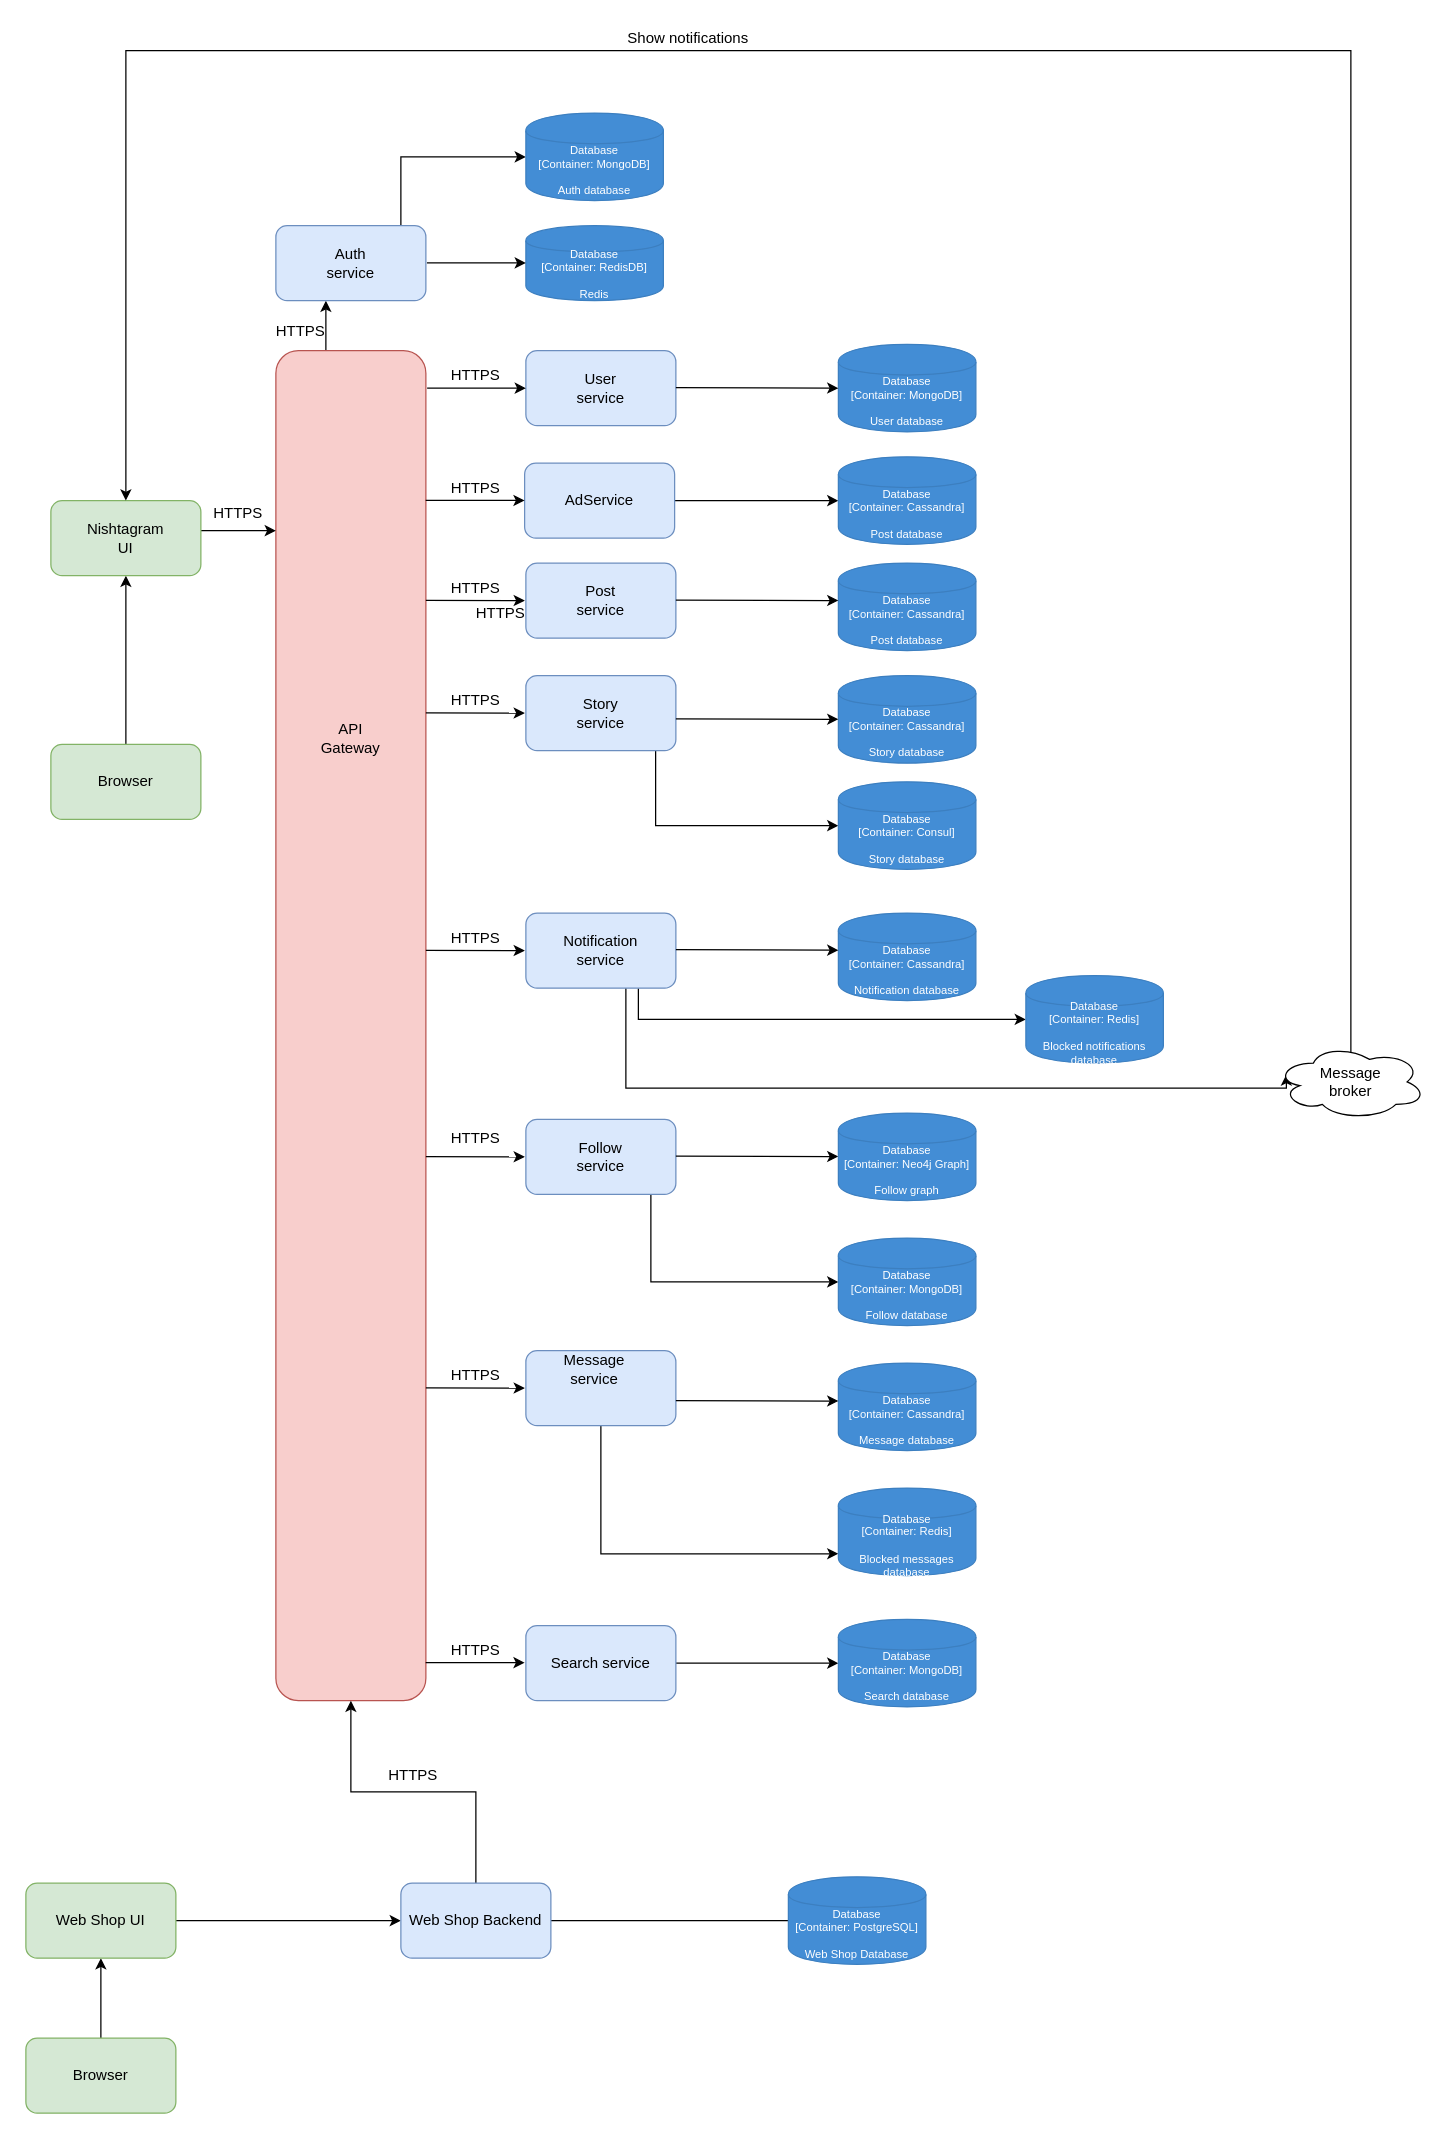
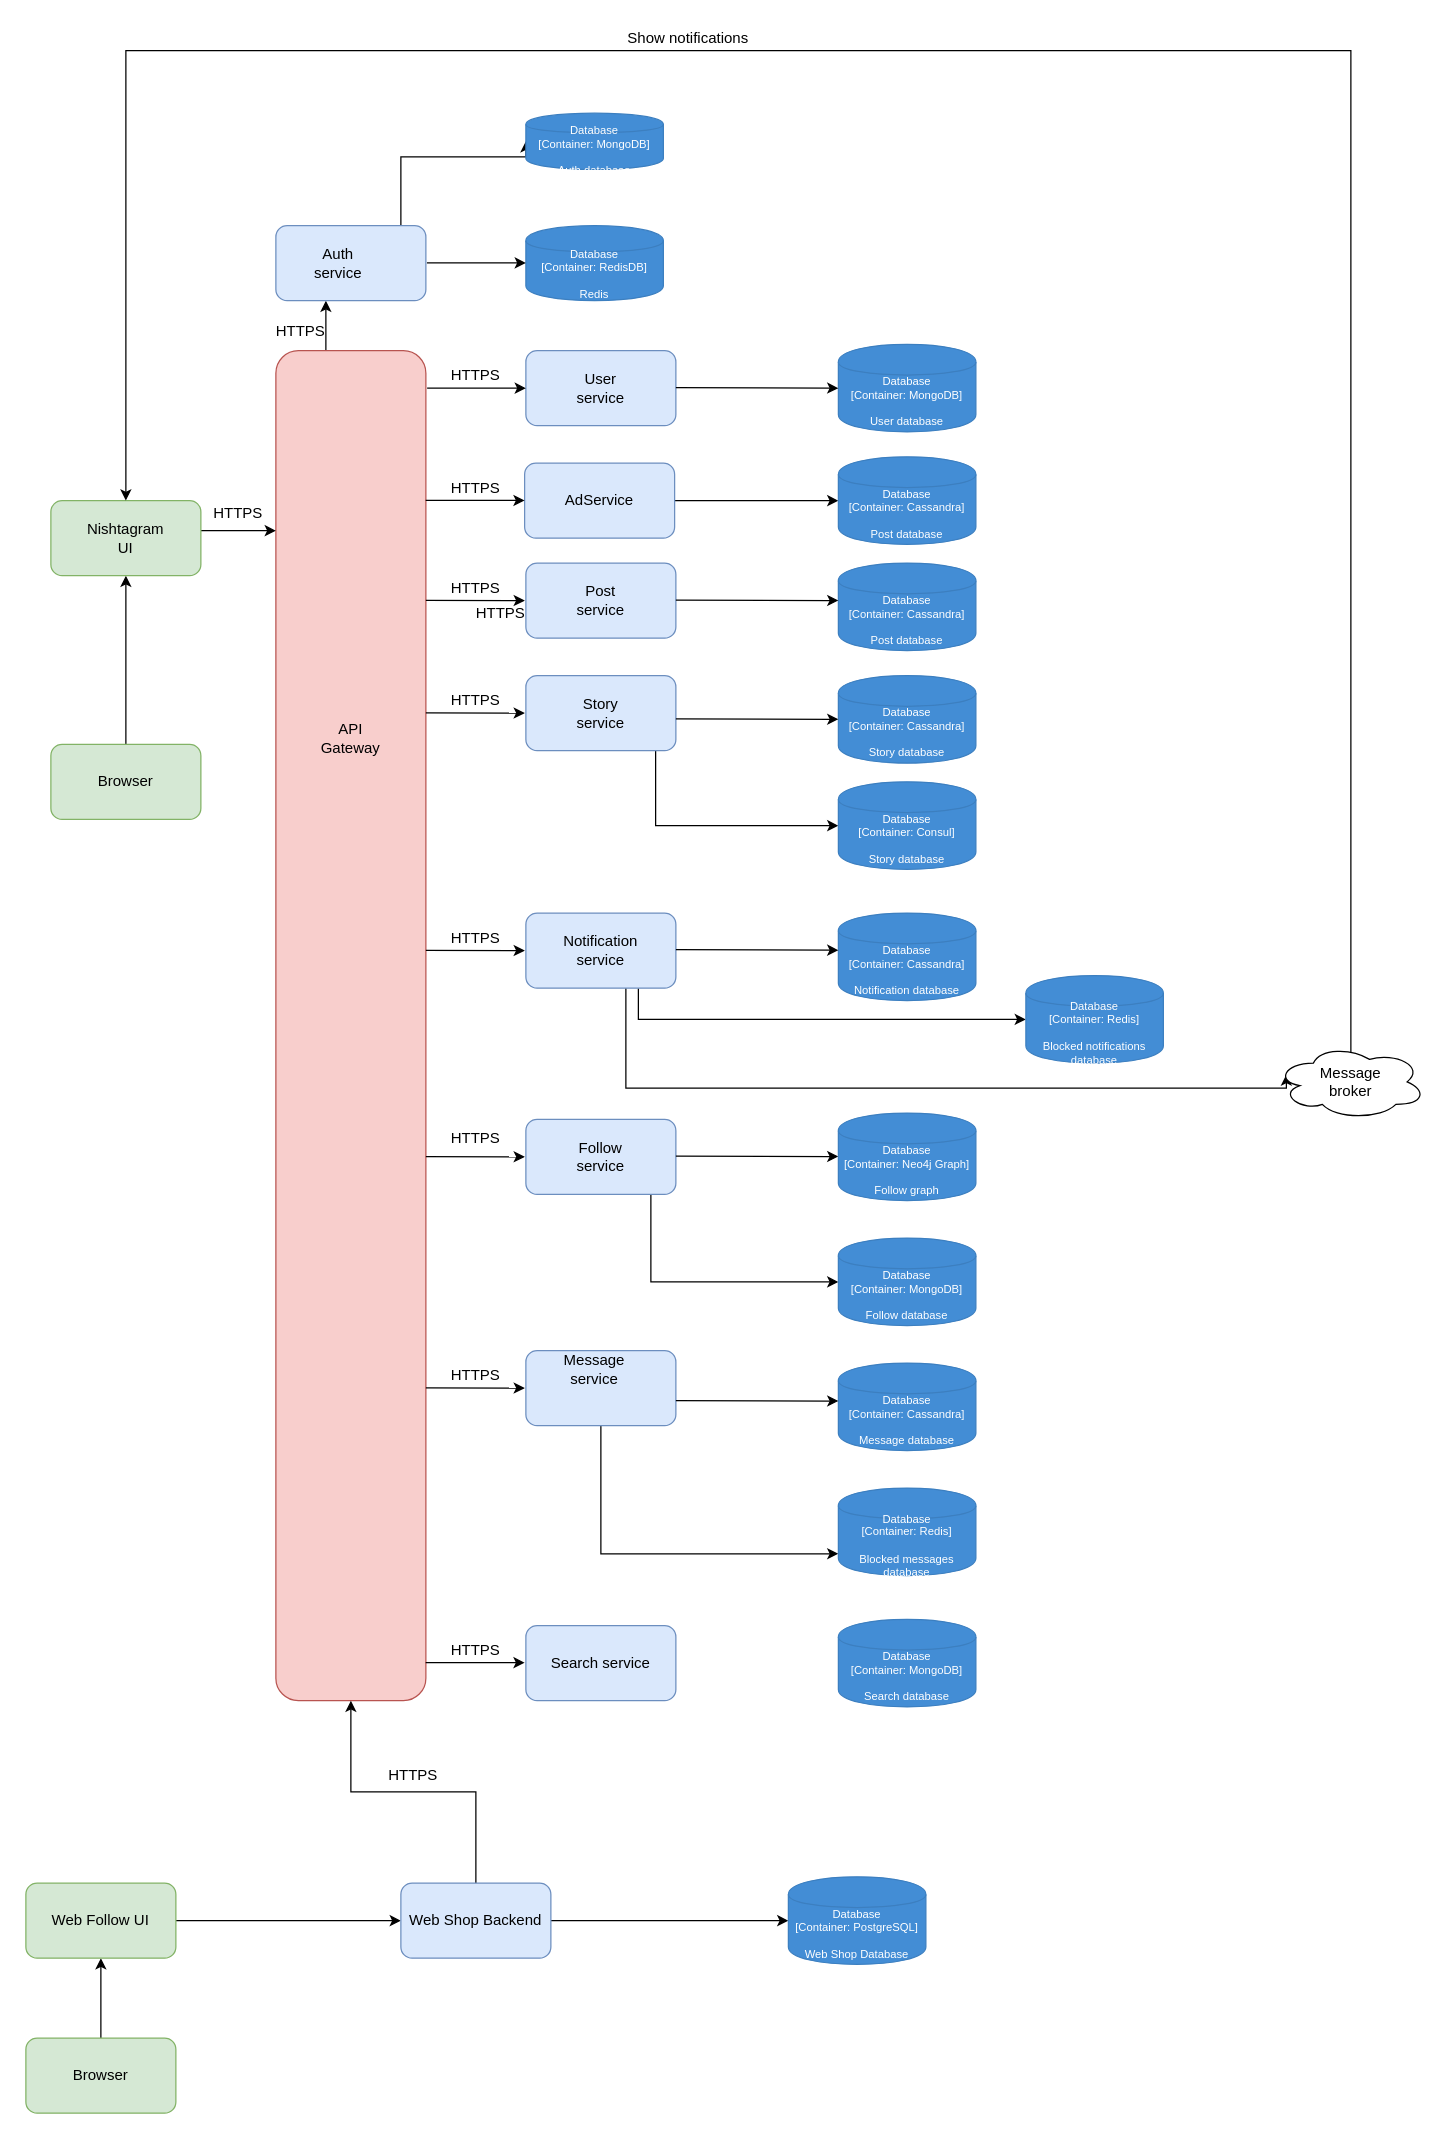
- <mxCell id="53" value="Database&lt;div&gt;[Container:&amp;nbsp;MongoDB]&lt;/div&gt;&lt;br&gt;&lt;div&gt;Auth database&lt;/div&gt;" style="shape=cylinder;whiteSpace=wrap;html=1;boundedLbl=1;rounded=0;labelBackgroundColor=none;fillColor=#438DD5;fontSize=9;fontColor=#ffffff;align=center;strokeColor=#3C7FC0;metaEdit=1;points=[[0.5,0,0],[1,0.25,0],[1,0.5,0],[1,0.75,0],[0.5,1,0],[0,0.75,0],[0,0.5,0],[0,0.25,0]];metaData={&quot;c4Type&quot;:{&quot;editable&quot;:false}};" parent="1" vertex="1"><mxGeometry x="420" y="90" width="110" height="70" as="geometry" /></mxCell>
+ <mxCell id="53" value="Database&lt;div&gt;[Container:&amp;nbsp;MongoDB]&lt;/div&gt;&lt;br&gt;&lt;div&gt;Auth database&lt;/div&gt;" style="shape=cylinder;whiteSpace=wrap;html=1;boundedLbl=1;rounded=0;labelBackgroundColor=none;fillColor=#438DD5;fontSize=9;fontColor=#ffffff;align=center;strokeColor=#3C7FC0;metaEdit=1;points=[[0.5,0,0],[1,0.25,0],[1,0.5,0],[1,0.75,0],[0.5,1,0],[0,0.75,0],[0,0.5,0],[0,0.25,0]];metaData={&quot;c4Type&quot;:{&quot;editable&quot;:false}};" parent="1" vertex="1"><mxGeometry x="420" y="90" width="110" height="45" as="geometry" /></mxCell>
- <mxCell id="30" value="&lt;div&gt;Auth&lt;/div&gt;&lt;div&gt;service&lt;br&gt;&lt;/div&gt;" style="text;html=1;strokeColor=none;fillColor=none;align=center;verticalAlign=middle;whiteSpace=wrap;rounded=0;fontSize=12;" parent="1" vertex="1"><mxGeometry x="260" y="200" width="40" height="20" as="geometry" /></mxCell>
+ <mxCell id="30" value="&lt;div&gt;Auth&lt;/div&gt;&lt;div&gt;service&lt;br&gt;&lt;/div&gt;" style="text;html=1;strokeColor=none;fillColor=none;align=center;verticalAlign=middle;whiteSpace=wrap;rounded=0;fontSize=12;" parent="1" vertex="1"><mxGeometry x="250" y="200" width="40" height="20" as="geometry" /></mxCell>
- <mxCell id="83" style="edgeStyle=orthogonalEdgeStyle;rounded=0;orthogonalLoop=1;jettySize=auto;html=1;exitX=1;exitY=0.5;exitDx=0;exitDy=0;entryX=0;entryY=0.5;entryDx=0;entryDy=0;entryPerimeter=0;" edge="1" parent="1" source="84" target="87"><mxGeometry relative="1" as="geometry" /></mxCell>
- <mxCell id="67" value="Web Shop UI" style="rounded=1;whiteSpace=wrap;html=1;fillColor=#d5e8d4;strokeColor=#82b366;" parent="1" vertex="1"><mxGeometry x="20" y="1506" width="120" height="60" as="geometry" /></mxCell>
+ <mxCell id="67" value="Web Follow UI" style="rounded=1;whiteSpace=wrap;html=1;fillColor=#d5e8d4;strokeColor=#82b366;" parent="1" vertex="1"><mxGeometry x="20" y="1506" width="120" height="60" as="geometry" /></mxCell>
- <mxCell id="68" style="edgeStyle=orthogonalEdgeStyle;rounded=0;orthogonalLoop=1;jettySize=auto;html=1;exitX=1;exitY=0.5;exitDx=0;exitDy=0;entryX=0;entryY=0.5;entryDx=0;entryDy=0;entryPerimeter=0;endArrow=none;" parent="1" source="70" target="71" edge="1"><mxGeometry relative="1" as="geometry" /></mxCell>
+ <mxCell id="68" style="edgeStyle=orthogonalEdgeStyle;rounded=0;orthogonalLoop=1;jettySize=auto;html=1;exitX=1;exitY=0.5;exitDx=0;exitDy=0;entryX=0;entryY=0.5;entryDx=0;entryDy=0;entryPerimeter=0;" parent="1" source="70" target="71" edge="1"><mxGeometry relative="1" as="geometry" /></mxCell>
